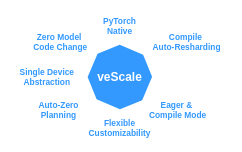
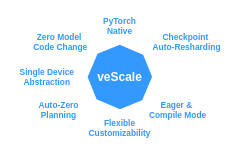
- <mxCell id="7" value="&lt;h2 style=&quot;box-sizing: border-box; border-width: 0px; border-style: solid; border-color: rgb(229, 231, 235); --tw-border-spacing-x: 0; --tw-border-spacing-y: 0; --tw-translate-x: 0; --tw-translate-y: 0; --tw-rotate: 0; --tw-skew-x: 0; --tw-skew-y: 0; --tw-scale-x: 1; --tw-scale-y: 1; --tw-pan-x: ; --tw-pan-y: ; --tw-pinch-zoom: ; --tw-scroll-snap-strictness: proximity; --tw-ordinal: ; --tw-slashed-zero: ; --tw-numeric-figure: ; --tw-numeric-spacing: ; --tw-numeric-fraction: ; --tw-ring-inset: ; --tw-ring-offset-width: 0px; --tw-ring-offset-color: #fff; --tw-ring-color: rgb(59 130 246 / 0.5); --tw-ring-offset-shadow: 0 0 #0000; --tw-ring-shadow: 0 0 #0000; --tw-shadow: 0 0 #0000; --tw-shadow-colored: 0 0 #0000; --tw-blur: ; --tw-brightness: ; --tw-contrast: ; --tw-grayscale: ; --tw-hue-rotate: ; --tw-invert: ; --tw-saturate: ; --tw-sepia: ; --tw-drop-shadow: ; --tw-backdrop-blur: ; --tw-backdrop-brightness: ; --tw-backdrop-contrast: ; --tw-backdrop-grayscale: ; --tw-backdrop-hue-rotate: ; --tw-backdrop-invert: ; --tw-backdrop-opacity: ; --tw-backdrop-saturate: ; --tw-backdrop-sepia: ; view-transition-name: none; --tw-gradient-from-position: ; --tw-gradient-via-position: ; --tw-gradient-to-position: ; --tw-contain-size: ; --tw-contain-layout: ; --tw-contain-paint: ; --tw-contain-style: ; font-size: 14px; font-weight: 700; margin: 0px; font-style: normal; font-variant-ligatures: normal; font-variant-caps: normal; letter-spacing: normal; orphans: 2; text-indent: 0px; text-transform: none; widows: 2; word-spacing: 0px; -webkit-text-stroke-width: 0px; text-decoration-thickness: initial; text-decoration-style: initial; text-decoration-color: initial;&quot; class=&quot;font-bold text-center&quot;&gt;Compile&amp;nbsp;&lt;/h2&gt;&lt;h2 style=&quot;box-sizing: border-box; border-width: 0px; border-style: solid; border-color: rgb(229, 231, 235); --tw-border-spacing-x: 0; --tw-border-spacing-y: 0; --tw-translate-x: 0; --tw-translate-y: 0; --tw-rotate: 0; --tw-skew-x: 0; --tw-skew-y: 0; --tw-scale-x: 1; --tw-scale-y: 1; --tw-pan-x: ; --tw-pan-y: ; --tw-pinch-zoom: ; --tw-scroll-snap-strictness: proximity; --tw-ordinal: ; --tw-slashed-zero: ; --tw-numeric-figure: ; --tw-numeric-spacing: ; --tw-numeric-fraction: ; --tw-ring-inset: ; --tw-ring-offset-width: 0px; --tw-ring-offset-color: #fff; --tw-ring-color: rgb(59 130 246 / 0.5); --tw-ring-offset-shadow: 0 0 #0000; --tw-ring-shadow: 0 0 #0000; --tw-shadow: 0 0 #0000; --tw-shadow-colored: 0 0 #0000; --tw-blur: ; --tw-brightness: ; --tw-contrast: ; --tw-grayscale: ; --tw-hue-rotate: ; --tw-invert: ; --tw-saturate: ; --tw-sepia: ; --tw-drop-shadow: ; --tw-backdrop-blur: ; --tw-backdrop-brightness: ; --tw-backdrop-contrast: ; --tw-backdrop-grayscale: ; --tw-backdrop-hue-rotate: ; --tw-backdrop-invert: ; --tw-backdrop-opacity: ; --tw-backdrop-saturate: ; --tw-backdrop-sepia: ; view-transition-name: none; --tw-gradient-from-position: ; --tw-gradient-via-position: ; --tw-gradient-to-position: ; --tw-contain-size: ; --tw-contain-layout: ; --tw-contain-paint: ; --tw-contain-style: ; font-size: 14px; font-weight: 700; margin: 0px; font-style: normal; font-variant-ligatures: normal; font-variant-caps: normal; letter-spacing: normal; orphans: 2; text-indent: 0px; text-transform: none; widows: 2; word-spacing: 0px; -webkit-text-stroke-width: 0px; text-decoration-thickness: initial; text-decoration-style: initial; text-decoration-color: initial;&quot; class=&quot;font-bold text-center&quot;&gt;Auto-Resharding&lt;/h2&gt;" style="text;whiteSpace=wrap;html=1;fontColor=#3399FF;fontSize=14;align=center;fontFamily=Helvetica;verticalAlign=middle;" parent="1" vertex="1"><mxGeometry x="241" y="49" width="140" height="41.5" as="geometry" /></mxCell>
+ <mxCell id="7" value="&lt;h2 style=&quot;box-sizing: border-box; border-width: 0px; border-style: solid; border-color: rgb(229, 231, 235); --tw-border-spacing-x: 0; --tw-border-spacing-y: 0; --tw-translate-x: 0; --tw-translate-y: 0; --tw-rotate: 0; --tw-skew-x: 0; --tw-skew-y: 0; --tw-scale-x: 1; --tw-scale-y: 1; --tw-pan-x: ; --tw-pan-y: ; --tw-pinch-zoom: ; --tw-scroll-snap-strictness: proximity; --tw-ordinal: ; --tw-slashed-zero: ; --tw-numeric-figure: ; --tw-numeric-spacing: ; --tw-numeric-fraction: ; --tw-ring-inset: ; --tw-ring-offset-width: 0px; --tw-ring-offset-color: #fff; --tw-ring-color: rgb(59 130 246 / 0.5); --tw-ring-offset-shadow: 0 0 #0000; --tw-ring-shadow: 0 0 #0000; --tw-shadow: 0 0 #0000; --tw-shadow-colored: 0 0 #0000; --tw-blur: ; --tw-brightness: ; --tw-contrast: ; --tw-grayscale: ; --tw-hue-rotate: ; --tw-invert: ; --tw-saturate: ; --tw-sepia: ; --tw-drop-shadow: ; --tw-backdrop-blur: ; --tw-backdrop-brightness: ; --tw-backdrop-contrast: ; --tw-backdrop-grayscale: ; --tw-backdrop-hue-rotate: ; --tw-backdrop-invert: ; --tw-backdrop-opacity: ; --tw-backdrop-saturate: ; --tw-backdrop-sepia: ; view-transition-name: none; --tw-gradient-from-position: ; --tw-gradient-via-position: ; --tw-gradient-to-position: ; --tw-contain-size: ; --tw-contain-layout: ; --tw-contain-paint: ; --tw-contain-style: ; font-size: 14px; font-weight: 700; margin: 0px; font-style: normal; font-variant-ligatures: normal; font-variant-caps: normal; letter-spacing: normal; orphans: 2; text-indent: 0px; text-transform: none; widows: 2; word-spacing: 0px; -webkit-text-stroke-width: 0px; text-decoration-thickness: initial; text-decoration-style: initial; text-decoration-color: initial;&quot; class=&quot;font-bold text-center&quot;&gt;Checkpoint&amp;nbsp;&lt;/h2&gt;&lt;h2 style=&quot;box-sizing: border-box; border-width: 0px; border-style: solid; border-color: rgb(229, 231, 235); --tw-border-spacing-x: 0; --tw-border-spacing-y: 0; --tw-translate-x: 0; --tw-translate-y: 0; --tw-rotate: 0; --tw-skew-x: 0; --tw-skew-y: 0; --tw-scale-x: 1; --tw-scale-y: 1; --tw-pan-x: ; --tw-pan-y: ; --tw-pinch-zoom: ; --tw-scroll-snap-strictness: proximity; --tw-ordinal: ; --tw-slashed-zero: ; --tw-numeric-figure: ; --tw-numeric-spacing: ; --tw-numeric-fraction: ; --tw-ring-inset: ; --tw-ring-offset-width: 0px; --tw-ring-offset-color: #fff; --tw-ring-color: rgb(59 130 246 / 0.5); --tw-ring-offset-shadow: 0 0 #0000; --tw-ring-shadow: 0 0 #0000; --tw-shadow: 0 0 #0000; --tw-shadow-colored: 0 0 #0000; --tw-blur: ; --tw-brightness: ; --tw-contrast: ; --tw-grayscale: ; --tw-hue-rotate: ; --tw-invert: ; --tw-saturate: ; --tw-sepia: ; --tw-drop-shadow: ; --tw-backdrop-blur: ; --tw-backdrop-brightness: ; --tw-backdrop-contrast: ; --tw-backdrop-grayscale: ; --tw-backdrop-hue-rotate: ; --tw-backdrop-invert: ; --tw-backdrop-opacity: ; --tw-backdrop-saturate: ; --tw-backdrop-sepia: ; view-transition-name: none; --tw-gradient-from-position: ; --tw-gradient-via-position: ; --tw-gradient-to-position: ; --tw-contain-size: ; --tw-contain-layout: ; --tw-contain-paint: ; --tw-contain-style: ; font-size: 14px; font-weight: 700; margin: 0px; font-style: normal; font-variant-ligatures: normal; font-variant-caps: normal; letter-spacing: normal; orphans: 2; text-indent: 0px; text-transform: none; widows: 2; word-spacing: 0px; -webkit-text-stroke-width: 0px; text-decoration-thickness: initial; text-decoration-style: initial; text-decoration-color: initial;&quot; class=&quot;font-bold text-center&quot;&gt;Auto-Resharding&lt;/h2&gt;" style="text;whiteSpace=wrap;html=1;fontColor=#3399FF;fontSize=14;align=center;fontFamily=Helvetica;verticalAlign=middle;" parent="1" vertex="1"><mxGeometry x="241" y="49" width="140" height="41.5" as="geometry" /></mxCell>
